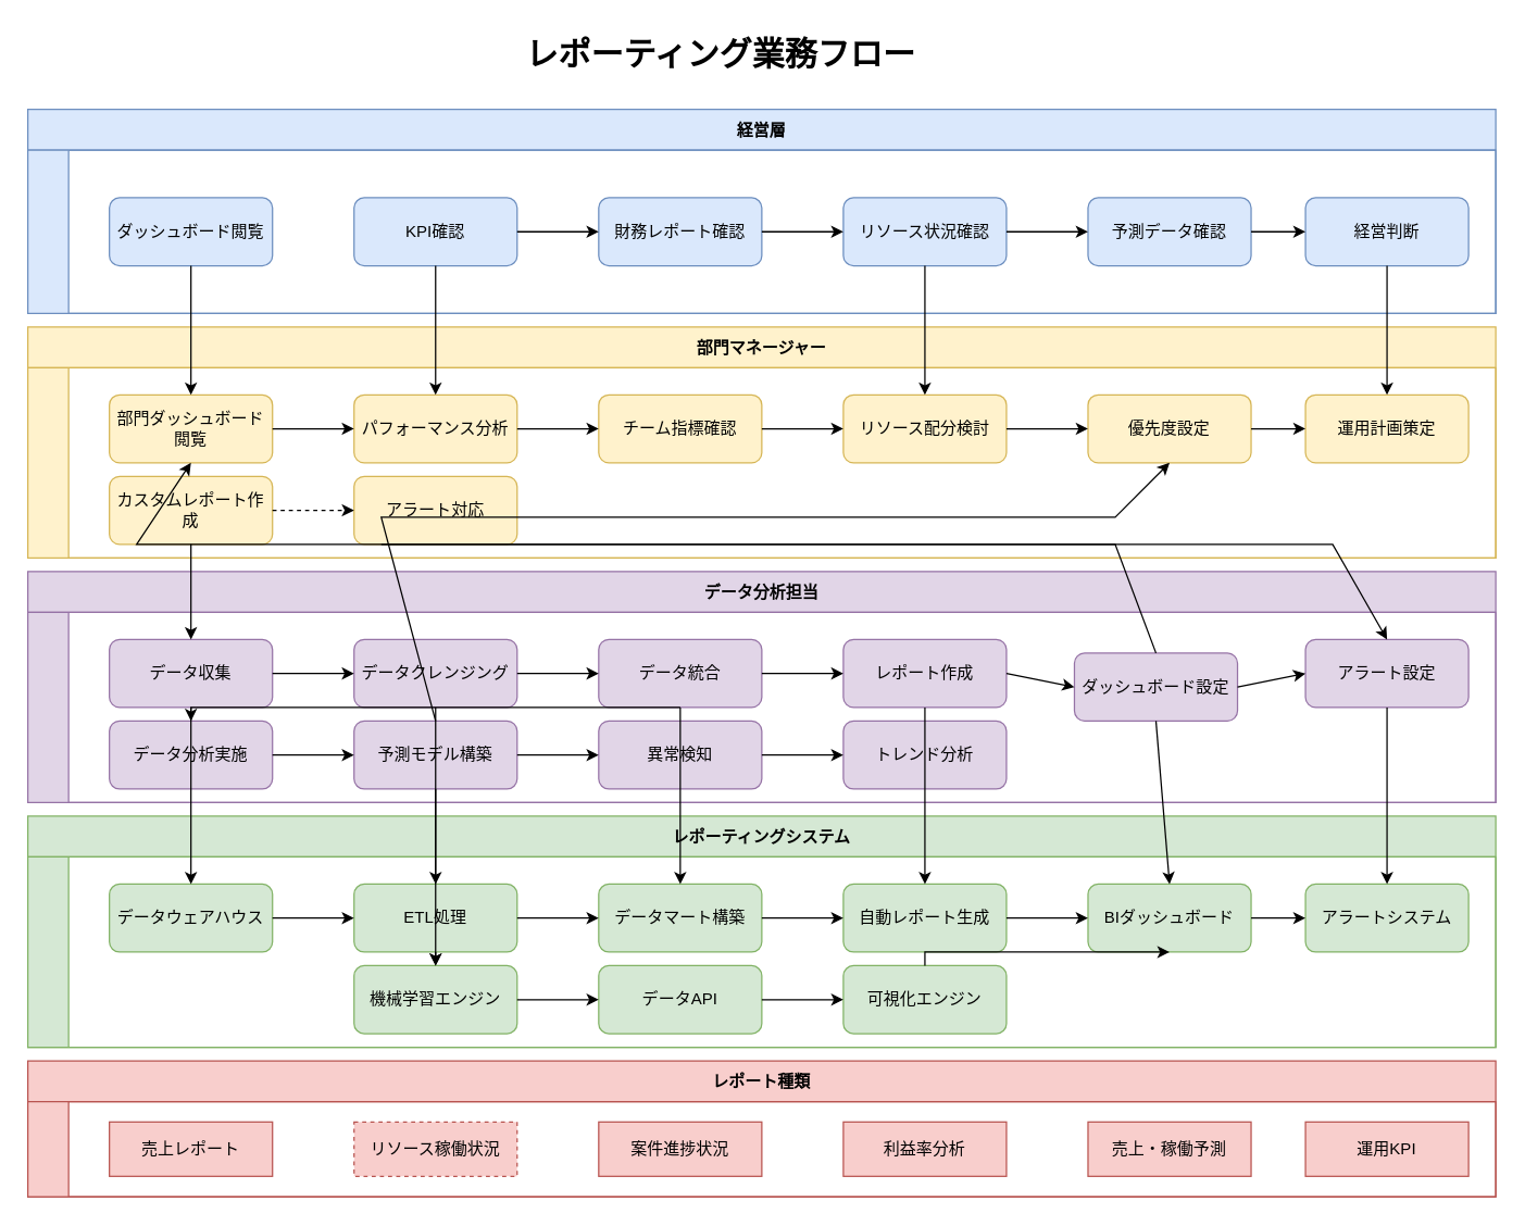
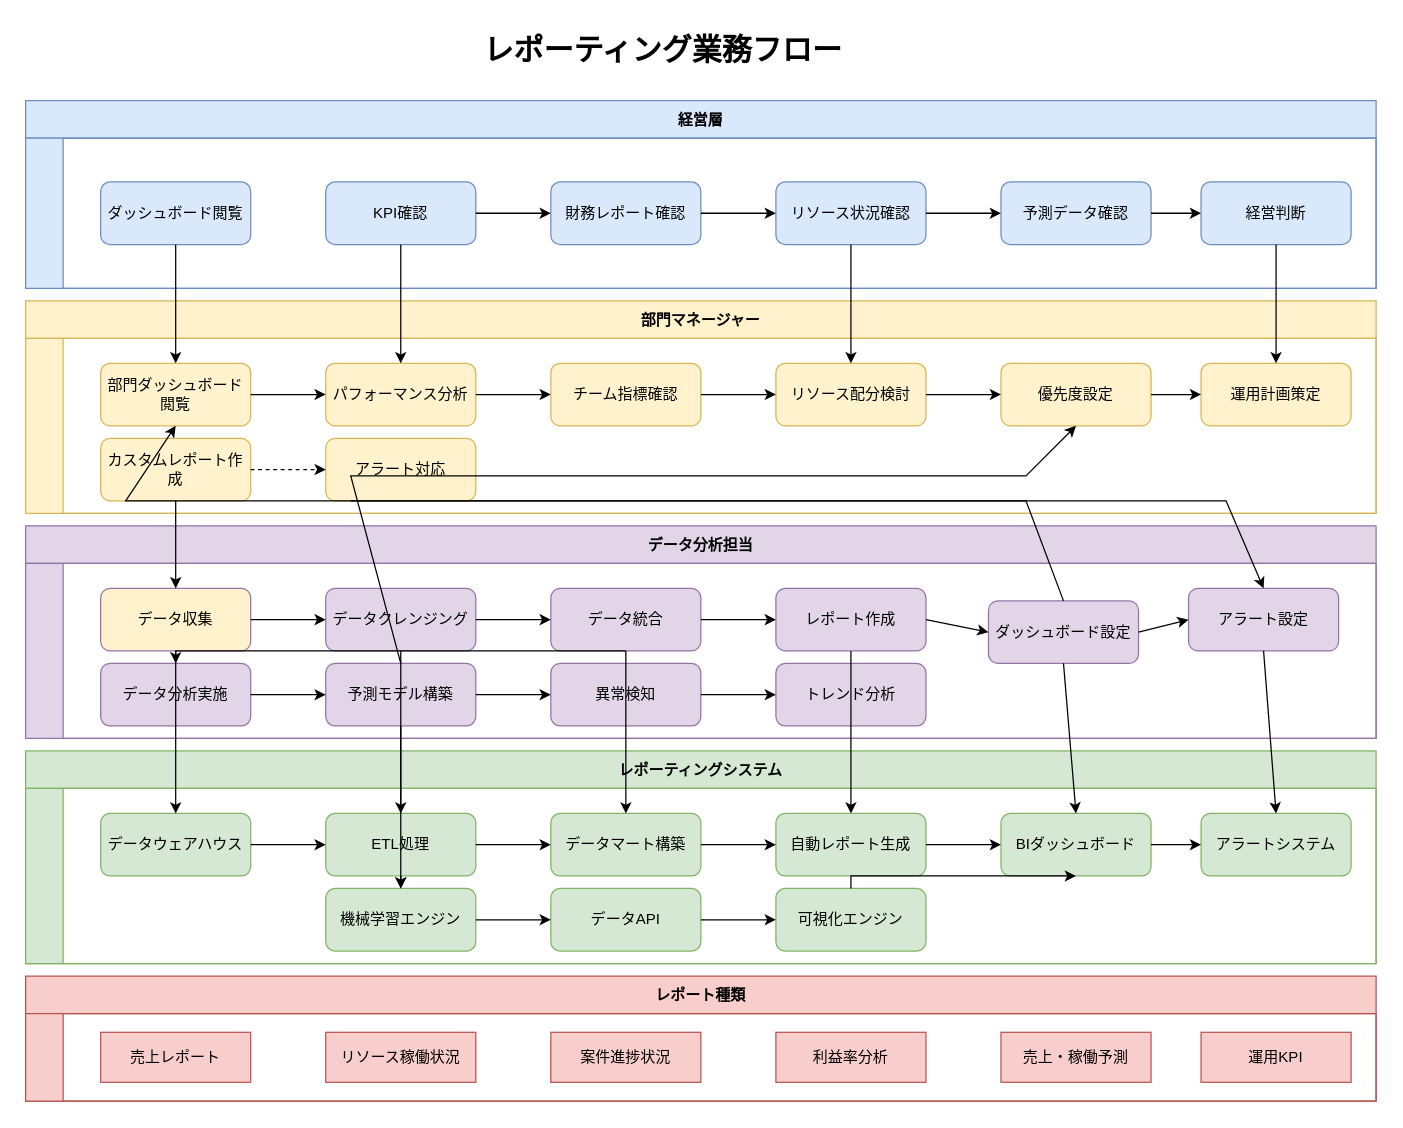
- <mxCell id="37" value="データ収集" style="rounded=1;whiteSpace=wrap;html=1;fillColor=#e1d5e7;strokeColor=#9673a6;" vertex="1" parent="36"><mxGeometry x="60" y="20" width="120" height="50" as="geometry" /></mxCell>
+ <mxCell id="37" value="データ収集" style="rounded=1;whiteSpace=wrap;html=1;fillColor=#fff2cc;strokeColor=#9673a6;" vertex="1" parent="36"><mxGeometry x="60" y="20" width="120" height="50" as="geometry" /></mxCell>
- <mxCell id="42" value="アラート設定" style="rounded=1;whiteSpace=wrap;html=1;fillColor=#e1d5e7;strokeColor=#9673a6;" vertex="1" parent="36"><mxGeometry x="940" y="20" width="120" height="50" as="geometry" /></mxCell>
+ <mxCell id="42" value="アラート設定" style="rounded=1;whiteSpace=wrap;html=1;fillColor=#e1d5e7;strokeColor=#9673a6;" vertex="1" parent="36"><mxGeometry x="930" y="20" width="120" height="50" as="geometry" /></mxCell>
- <mxCell id="90" value="リソース稼働状況" style="rounded=0;whiteSpace=wrap;html=1;fillColor=#f8cecc;strokeColor=#b85450;dashed=1;" vertex="1" parent="88"><mxGeometry x="240" y="15" width="120" height="40" as="geometry" /></mxCell>
+ <mxCell id="90" value="リソース稼働状況" style="rounded=0;whiteSpace=wrap;html=1;fillColor=#f8cecc;strokeColor=#b85450;" vertex="1" parent="88"><mxGeometry x="240" y="15" width="120" height="40" as="geometry" /></mxCell>
